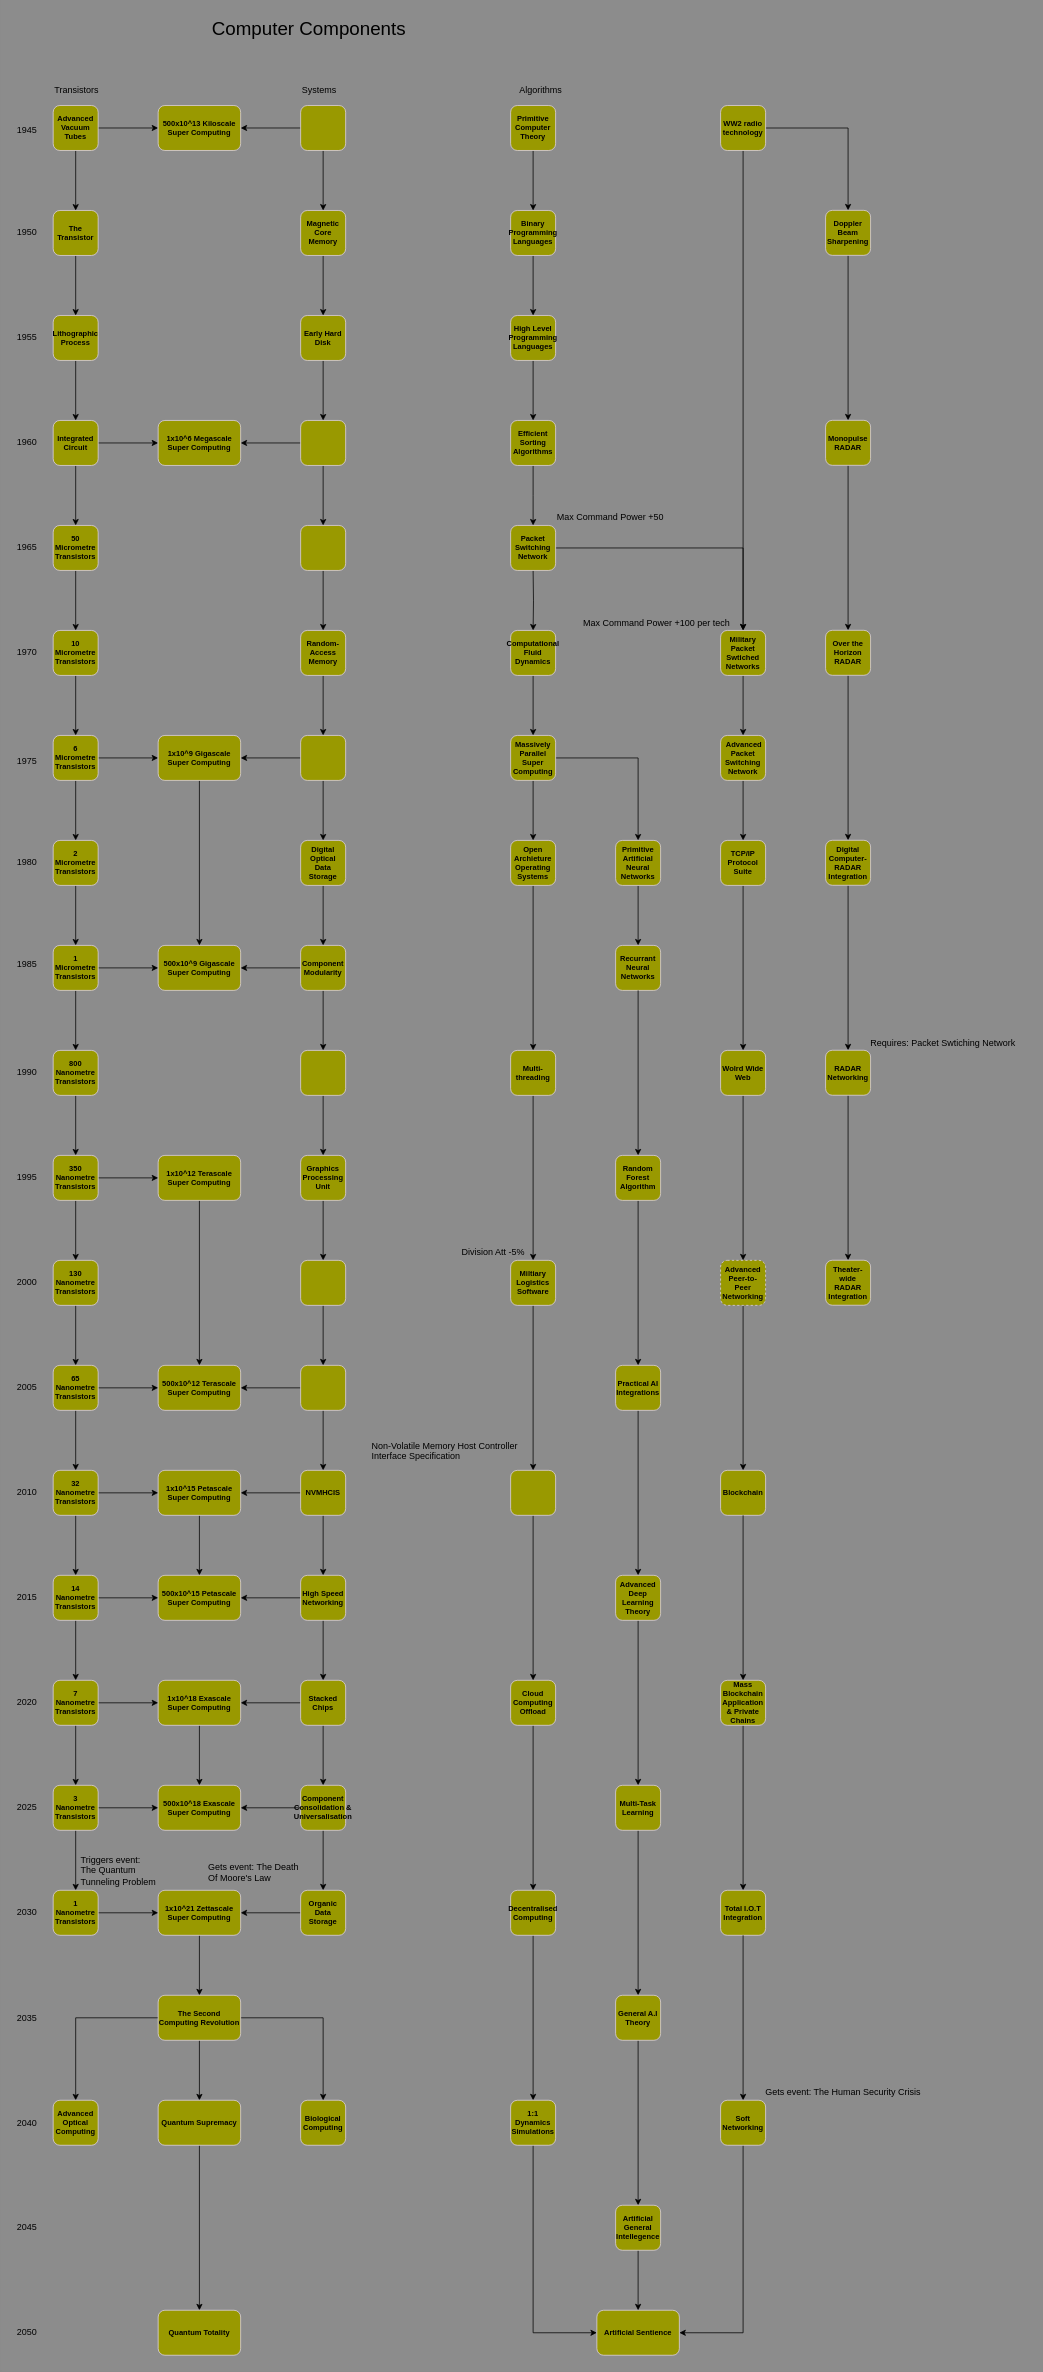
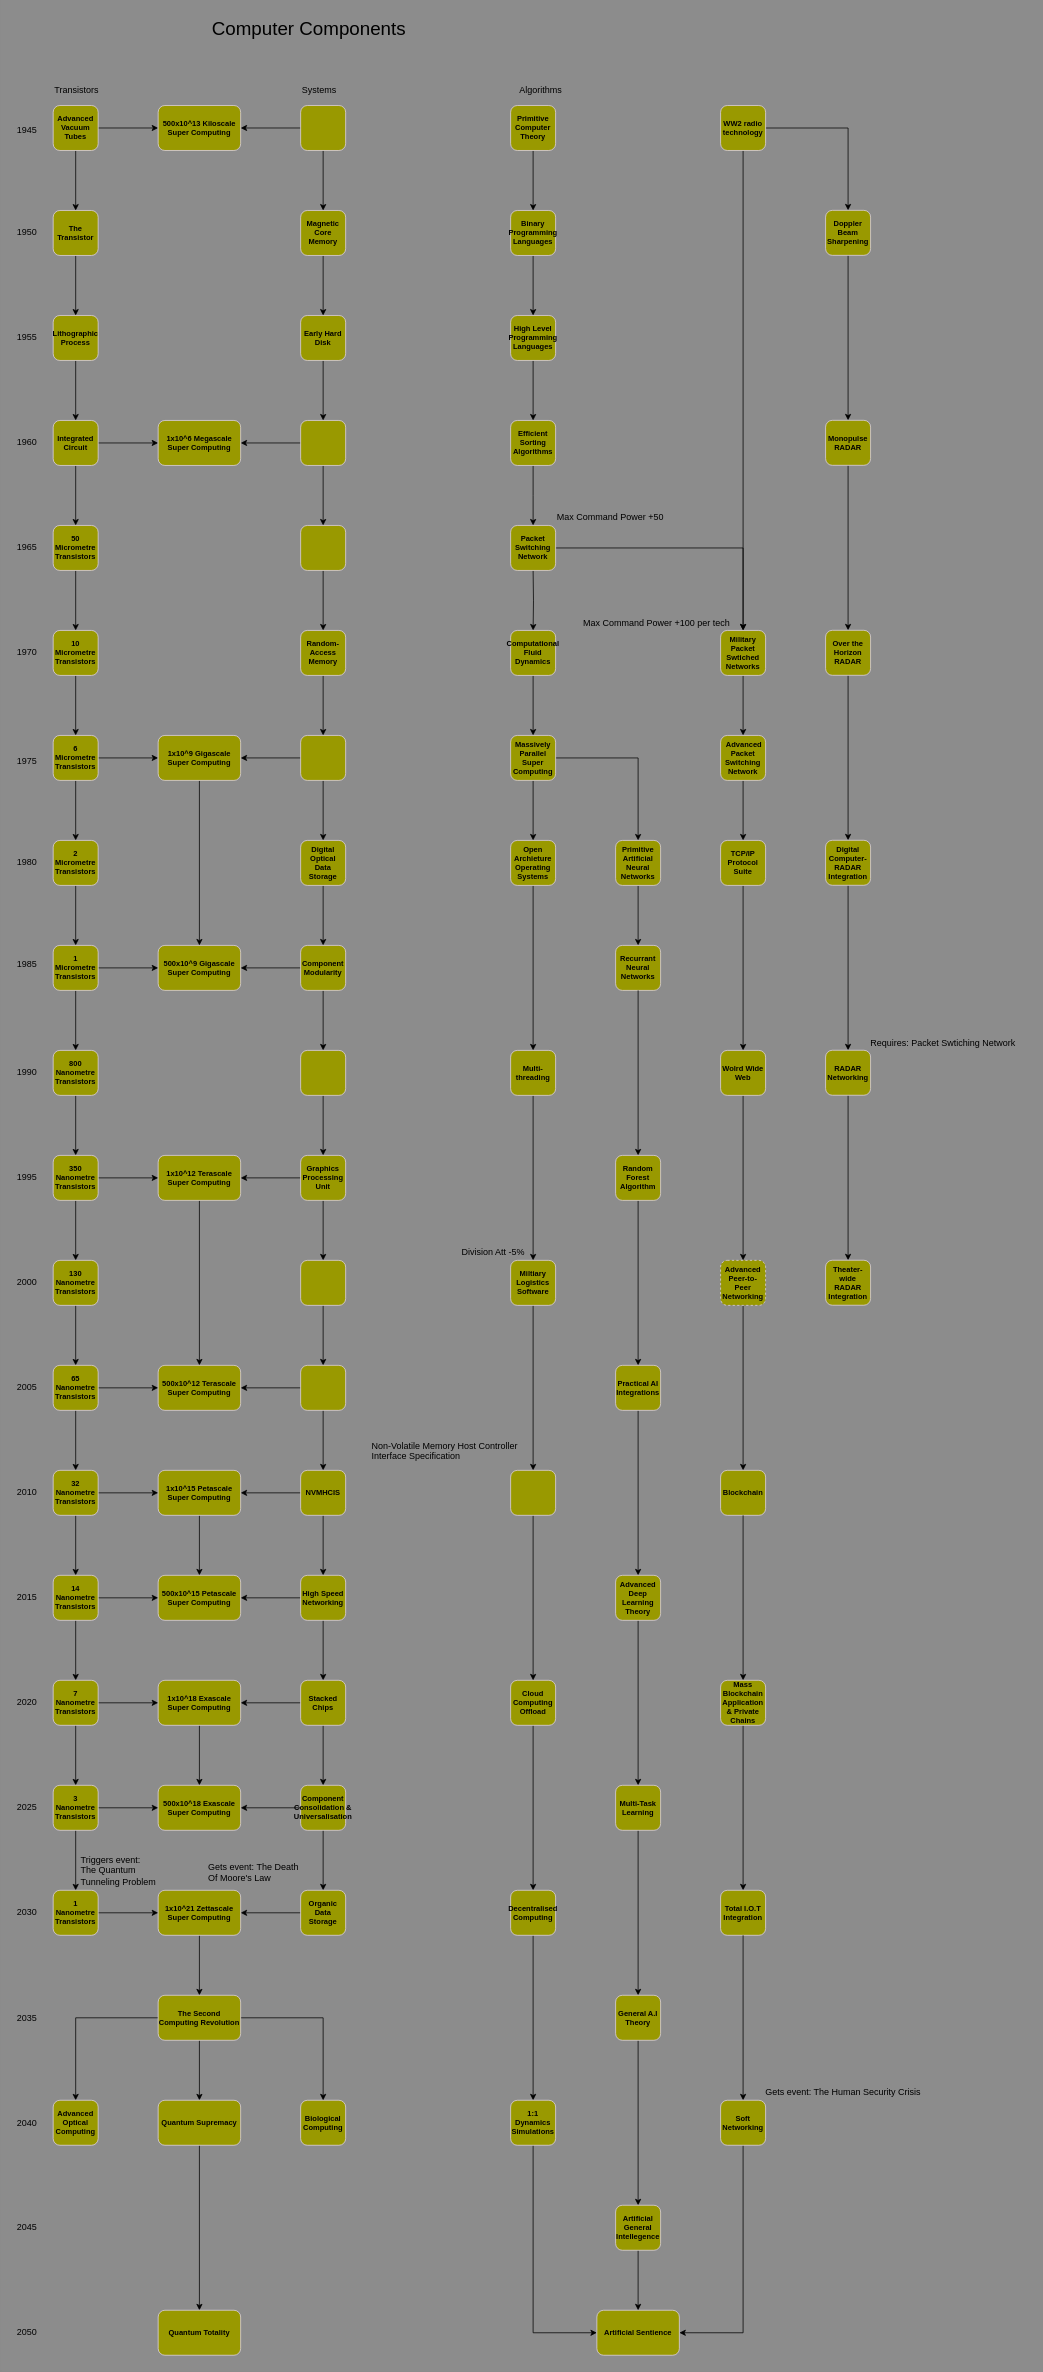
+ <mxCell id="35" value="" style="edgeStyle=orthogonalEdgeStyle;rounded=0;html=1;jettySize=auto;orthogonalLoop=1;" parent="1" source="36" target="38" edge="1"><mxGeometry relative="1" as="geometry" /></mxCell>
